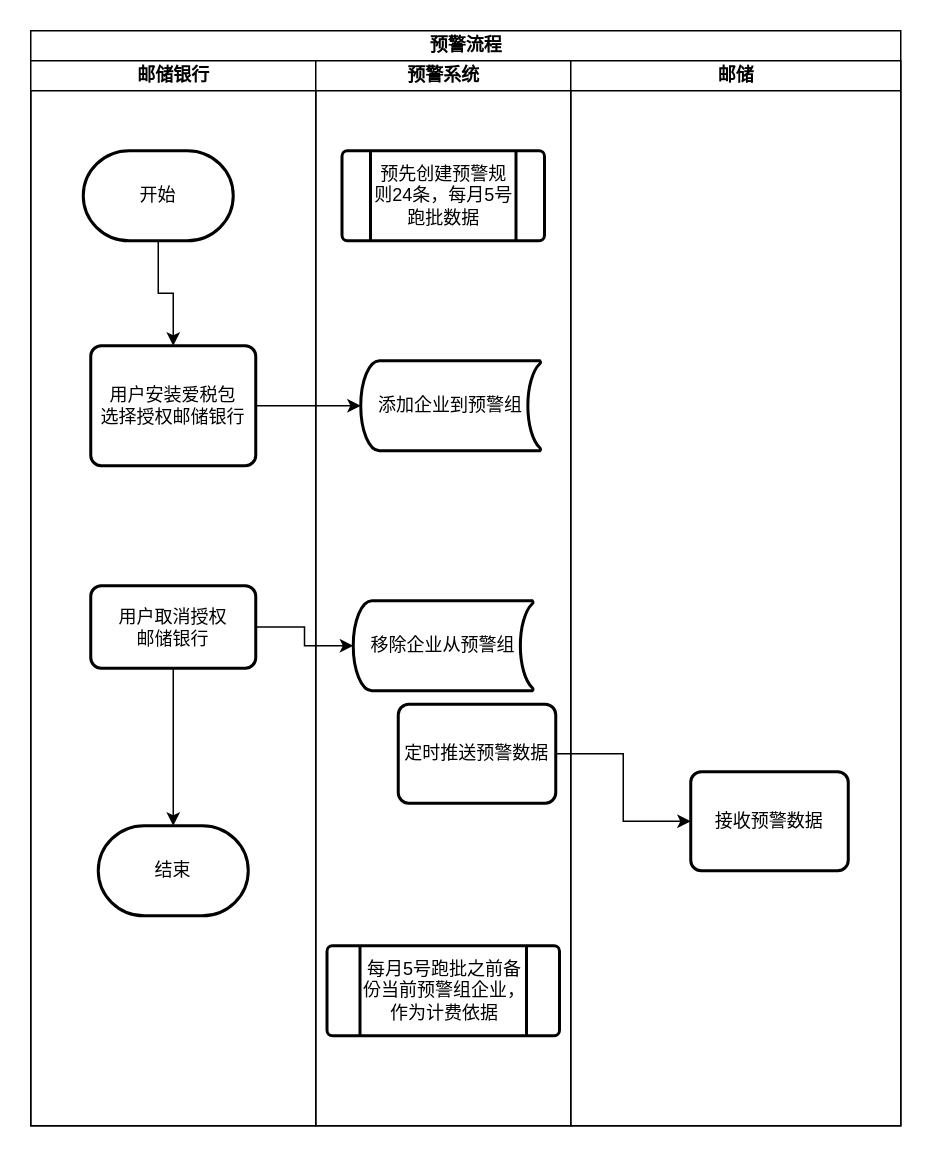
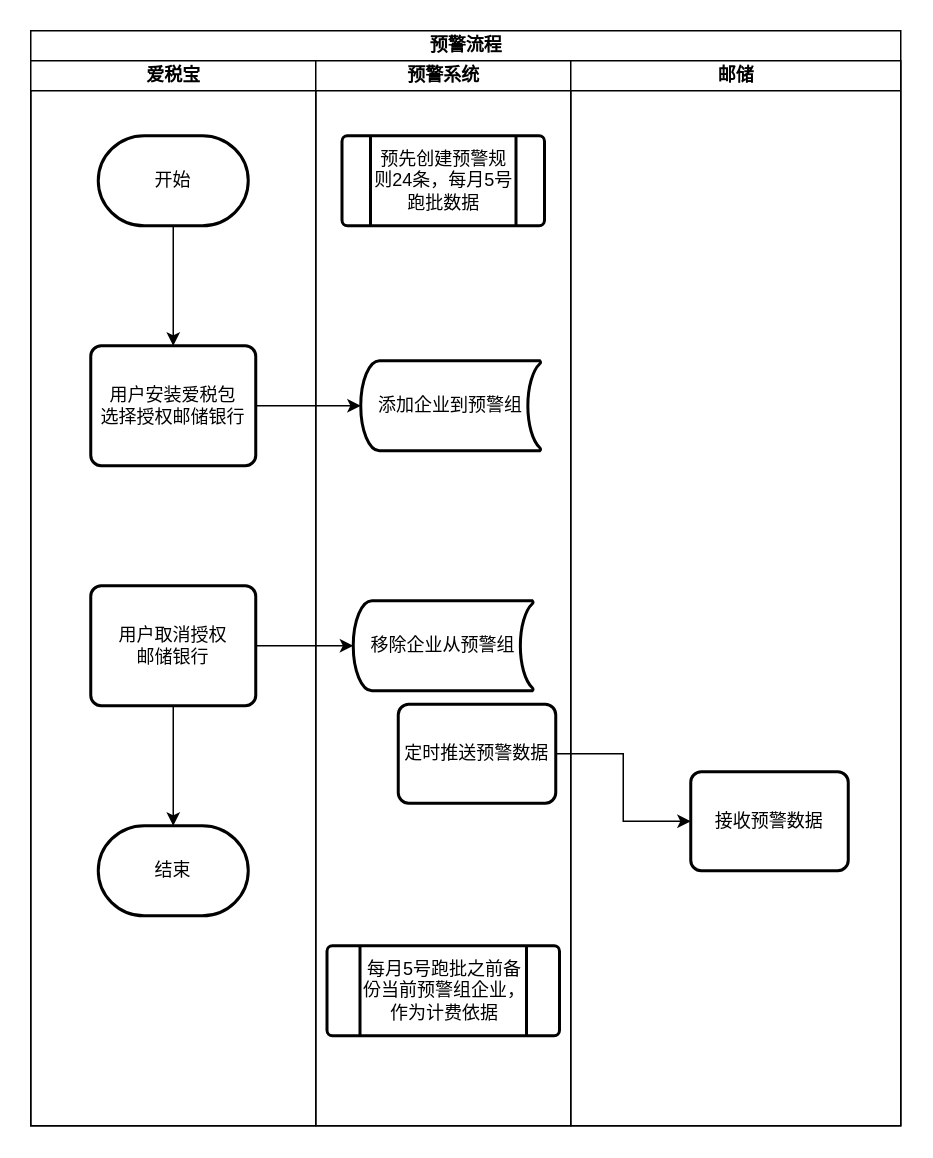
- <mxCell id="3" value="邮储银行" style="swimlane;html=1;startSize=20;" vertex="1" parent="2"><mxGeometry y="20" width="190" height="710" as="geometry" /></mxCell>
+ <mxCell id="3" value="爱税宝" style="swimlane;html=1;startSize=20;" vertex="1" parent="2"><mxGeometry y="20" width="190" height="710" as="geometry" /></mxCell>
- <mxCell id="5" value="开始" style="strokeWidth=2;html=1;shape=mxgraph.flowchart.terminator;whiteSpace=wrap;" vertex="1" parent="3"><mxGeometry x="35" y="60" width="100" height="60" as="geometry" /></mxCell>
+ <mxCell id="5" value="开始" style="strokeWidth=2;html=1;shape=mxgraph.flowchart.terminator;whiteSpace=wrap;" vertex="1" parent="3"><mxGeometry x="45" y="50" width="100" height="60" as="geometry" /></mxCell>
- <mxCell id="11" value="预先创建预警规则24条，每月5号跑批数据" style="verticalLabelPosition=middle;verticalAlign=middle;html=1;strokeWidth=2;shape=process;whiteSpace=wrap;rounded=1;size=0.14;arcSize=6;horizontal=1;labelPosition=center;align=center;" vertex="1" parent="10"><mxGeometry x="17.5" y="60" width="135" height="60" as="geometry" /></mxCell>
+ <mxCell id="11" value="预先创建预警规则24条，每月5号跑批数据" style="verticalLabelPosition=middle;verticalAlign=middle;html=1;strokeWidth=2;shape=process;whiteSpace=wrap;rounded=1;size=0.14;arcSize=6;horizontal=1;labelPosition=center;align=center;" vertex="1" parent="10"><mxGeometry x="17.5" y="50" width="135" height="60" as="geometry" /></mxCell>
- <mxCell id="8" value="用户取消授权&lt;br&gt;邮储银行" style="rounded=1;whiteSpace=wrap;html=1;absoluteArcSize=1;arcSize=14;strokeWidth=2;" vertex="1" parent="3"><mxGeometry x="40" y="350" width="110" height="55" as="geometry" /></mxCell>
+ <mxCell id="8" value="用户取消授权&lt;br&gt;邮储银行" style="rounded=1;whiteSpace=wrap;html=1;absoluteArcSize=1;arcSize=14;strokeWidth=2;" vertex="1" parent="3"><mxGeometry x="40" y="350" width="110" height="80" as="geometry" /></mxCell>
